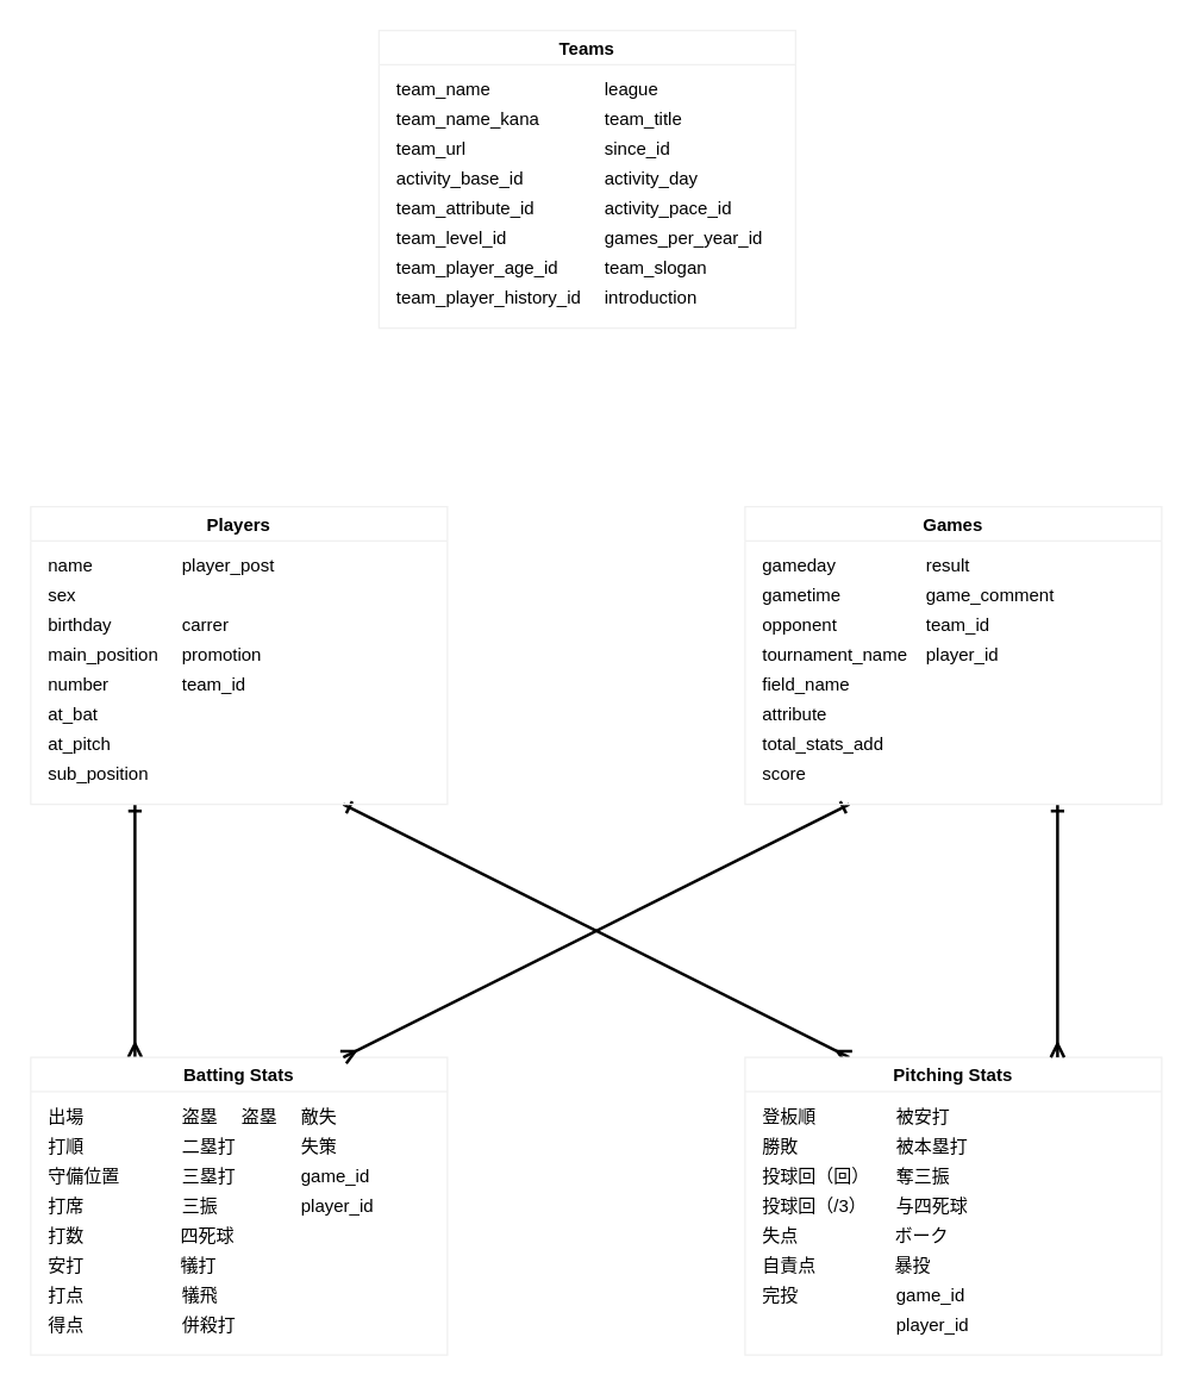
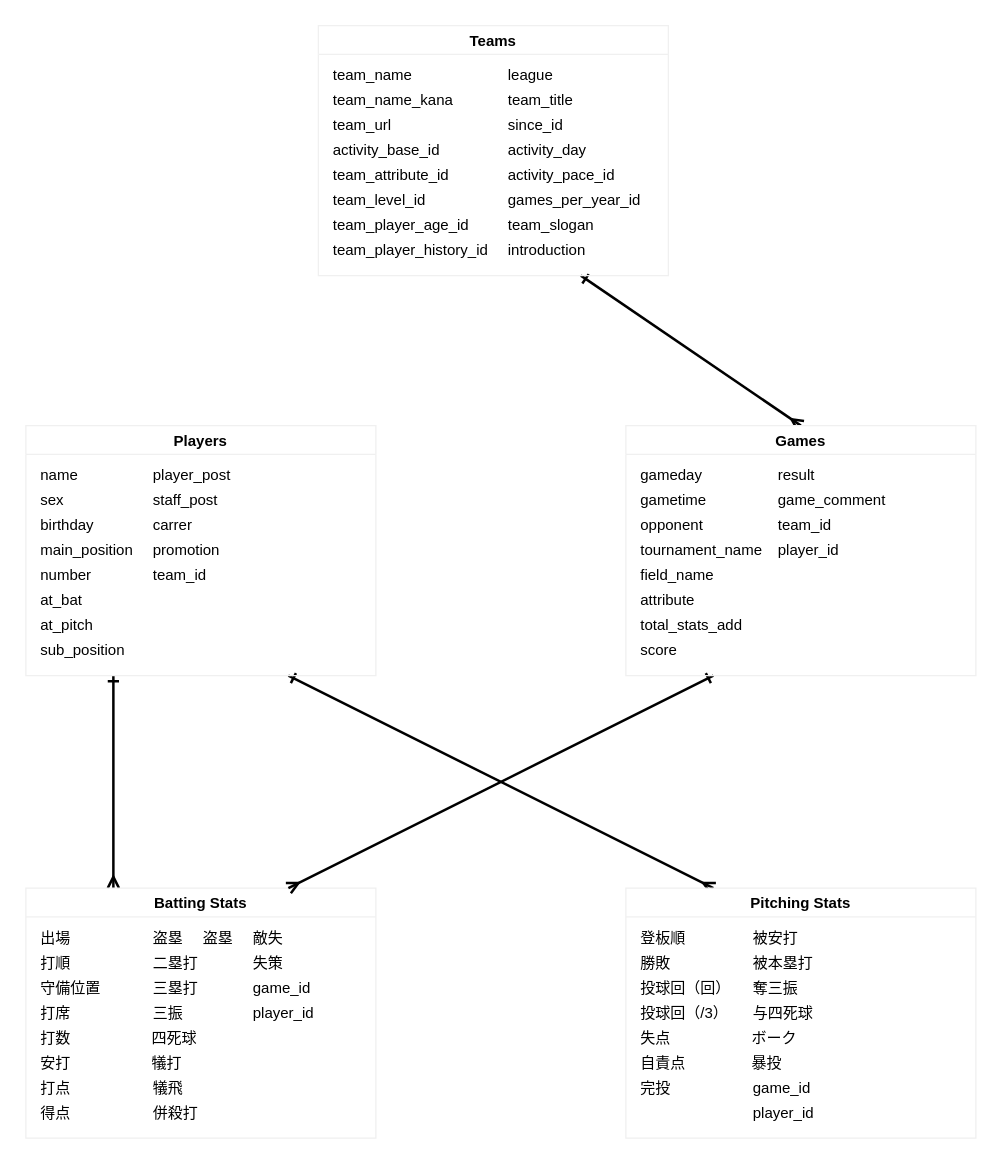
+ <mxCell id="2" style="rounded=0;jumpSize=6;orthogonalLoop=1;jettySize=auto;html=1;exitX=0.75;exitY=1;exitDx=0;exitDy=0;entryX=0.5;entryY=0;entryDx=0;entryDy=0;strokeWidth=2;startArrow=ERone;startFill=0;endArrow=ERmany;endFill=0;" parent="1" source="3" target="75" edge="1"><mxGeometry relative="1" as="geometry" /></mxCell>
+ <mxCell id="29" value="staff_post" style="text;html=1;align=left;verticalAlign=middle;resizable=0;points=[];autosize=1;" parent="22" vertex="1"><mxGeometry x="100" y="50" width="70" height="20" as="geometry" /></mxCell>
- <mxCell id="73" style="edgeStyle=orthogonalEdgeStyle;rounded=0;jumpSize=6;orthogonalLoop=1;jettySize=auto;html=1;exitX=0.75;exitY=1;exitDx=0;exitDy=0;entryX=0.75;entryY=0;entryDx=0;entryDy=0;strokeWidth=2;startArrow=ERone;startFill=0;endArrow=ERmany;endFill=0;" parent="1" source="75" target="36" edge="1"><mxGeometry relative="1" as="geometry" /></mxCell>
